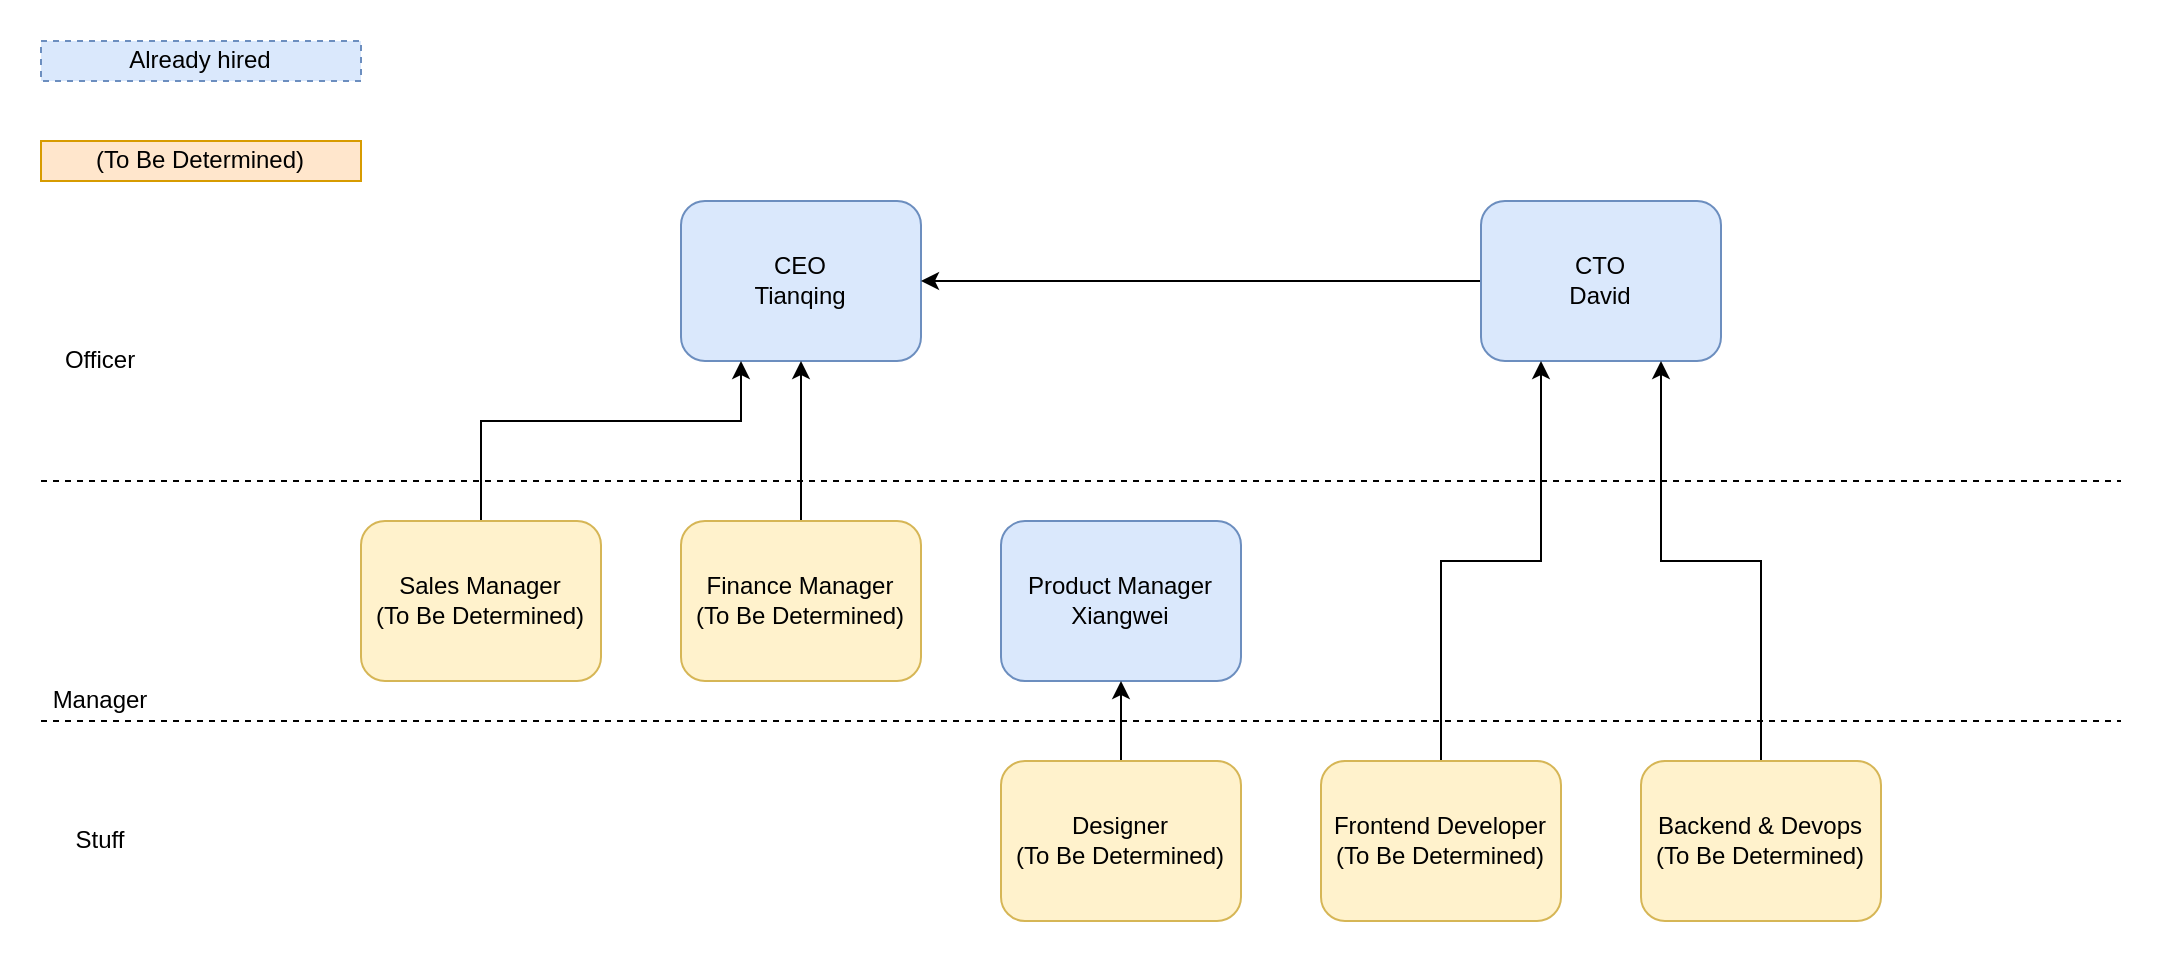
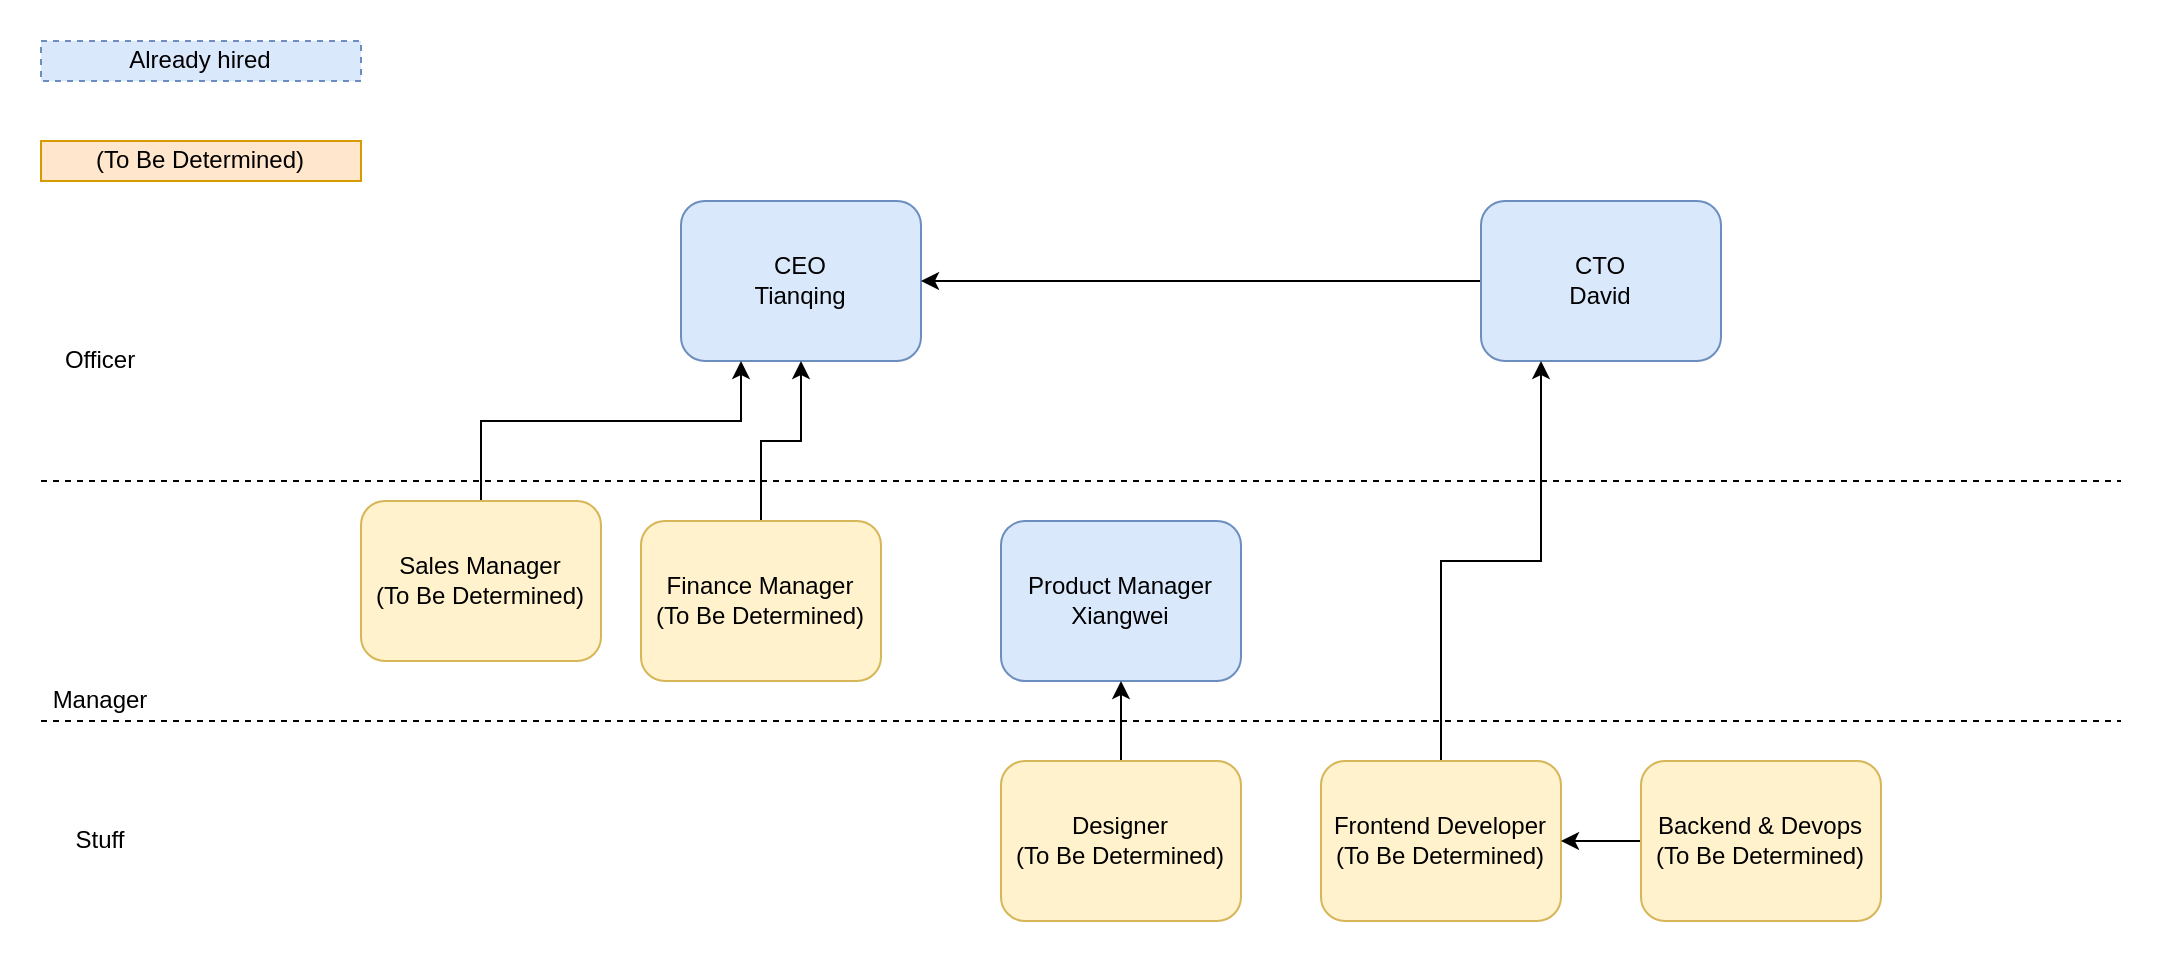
- <mxCell id="12" style="edgeStyle=orthogonalEdgeStyle;rounded=0;orthogonalLoop=1;jettySize=auto;html=1;entryX=0.75;entryY=1;entryDx=0;entryDy=0;" edge="1" parent="1" source="13" target="9"><mxGeometry relative="1" as="geometry" /></mxCell>
+ <mxCell id="12" style="edgeStyle=orthogonalEdgeStyle;rounded=0;orthogonalLoop=1;jettySize=auto;html=1;" edge="1" parent="1" source="13" target="11"><mxGeometry relative="1" as="geometry" /></mxCell>
- <mxCell id="4" value="Sales Manager&lt;br&gt;(To Be Determined)" style="rounded=1;whiteSpace=wrap;html=1;fillColor=#fff2cc;strokeColor=#d6b656;" vertex="1" parent="1"><mxGeometry x="180" y="260" width="120" height="80" as="geometry" /></mxCell>
+ <mxCell id="4" value="Sales Manager&lt;br&gt;(To Be Determined)" style="rounded=1;whiteSpace=wrap;html=1;fillColor=#fff2cc;strokeColor=#d6b656;" vertex="1" parent="1"><mxGeometry x="180" y="250" width="120" height="80" as="geometry" /></mxCell>
- <mxCell id="6" value="Finance Manager&lt;br&gt;(To Be Determined)" style="rounded=1;whiteSpace=wrap;html=1;fillColor=#fff2cc;strokeColor=#d6b656;" vertex="1" parent="1"><mxGeometry x="340" y="260" width="120" height="80" as="geometry" /></mxCell>
+ <mxCell id="6" value="Finance Manager&lt;br&gt;(To Be Determined)" style="rounded=1;whiteSpace=wrap;html=1;fillColor=#fff2cc;strokeColor=#d6b656;" vertex="1" parent="1"><mxGeometry x="320" y="260" width="120" height="80" as="geometry" /></mxCell>
